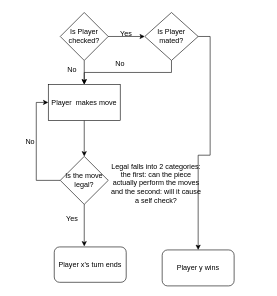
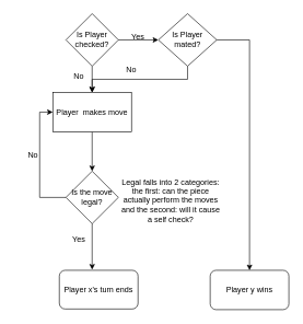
- <mxCell id="19" value="Player y wins" style="rounded=1;whiteSpace=wrap;html=1;" parent="1" vertex="1"><mxGeometry x="270" y="416" width="120" height="60" as="geometry" /></mxCell>
+ <mxCell id="19" value="Player y wins" style="rounded=1;whiteSpace=wrap;html=1;" parent="1" vertex="1"><mxGeometry x="320" y="411" width="120" height="60" as="geometry" /></mxCell>
